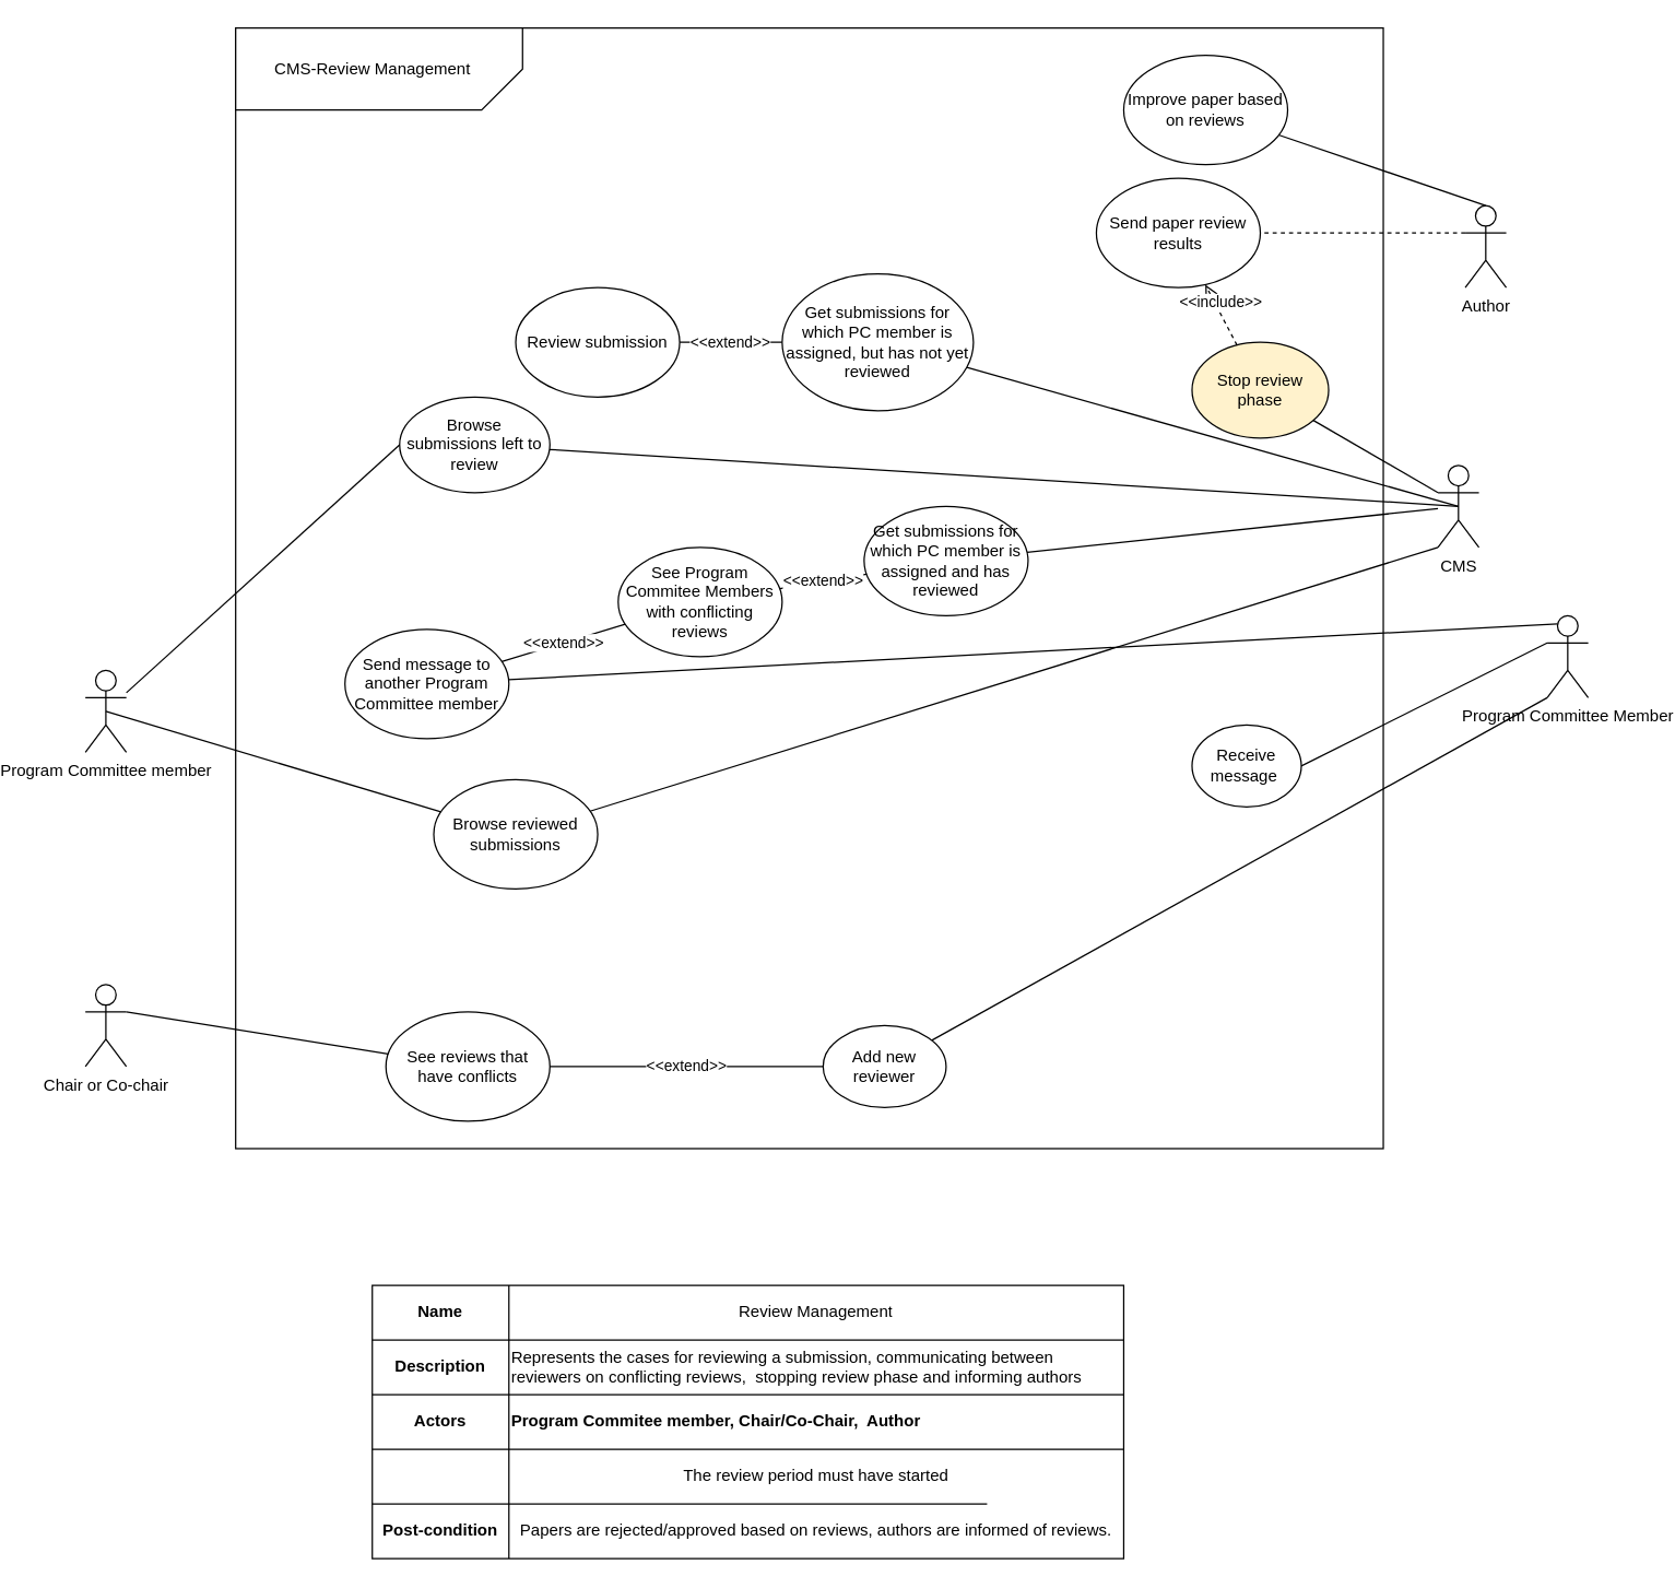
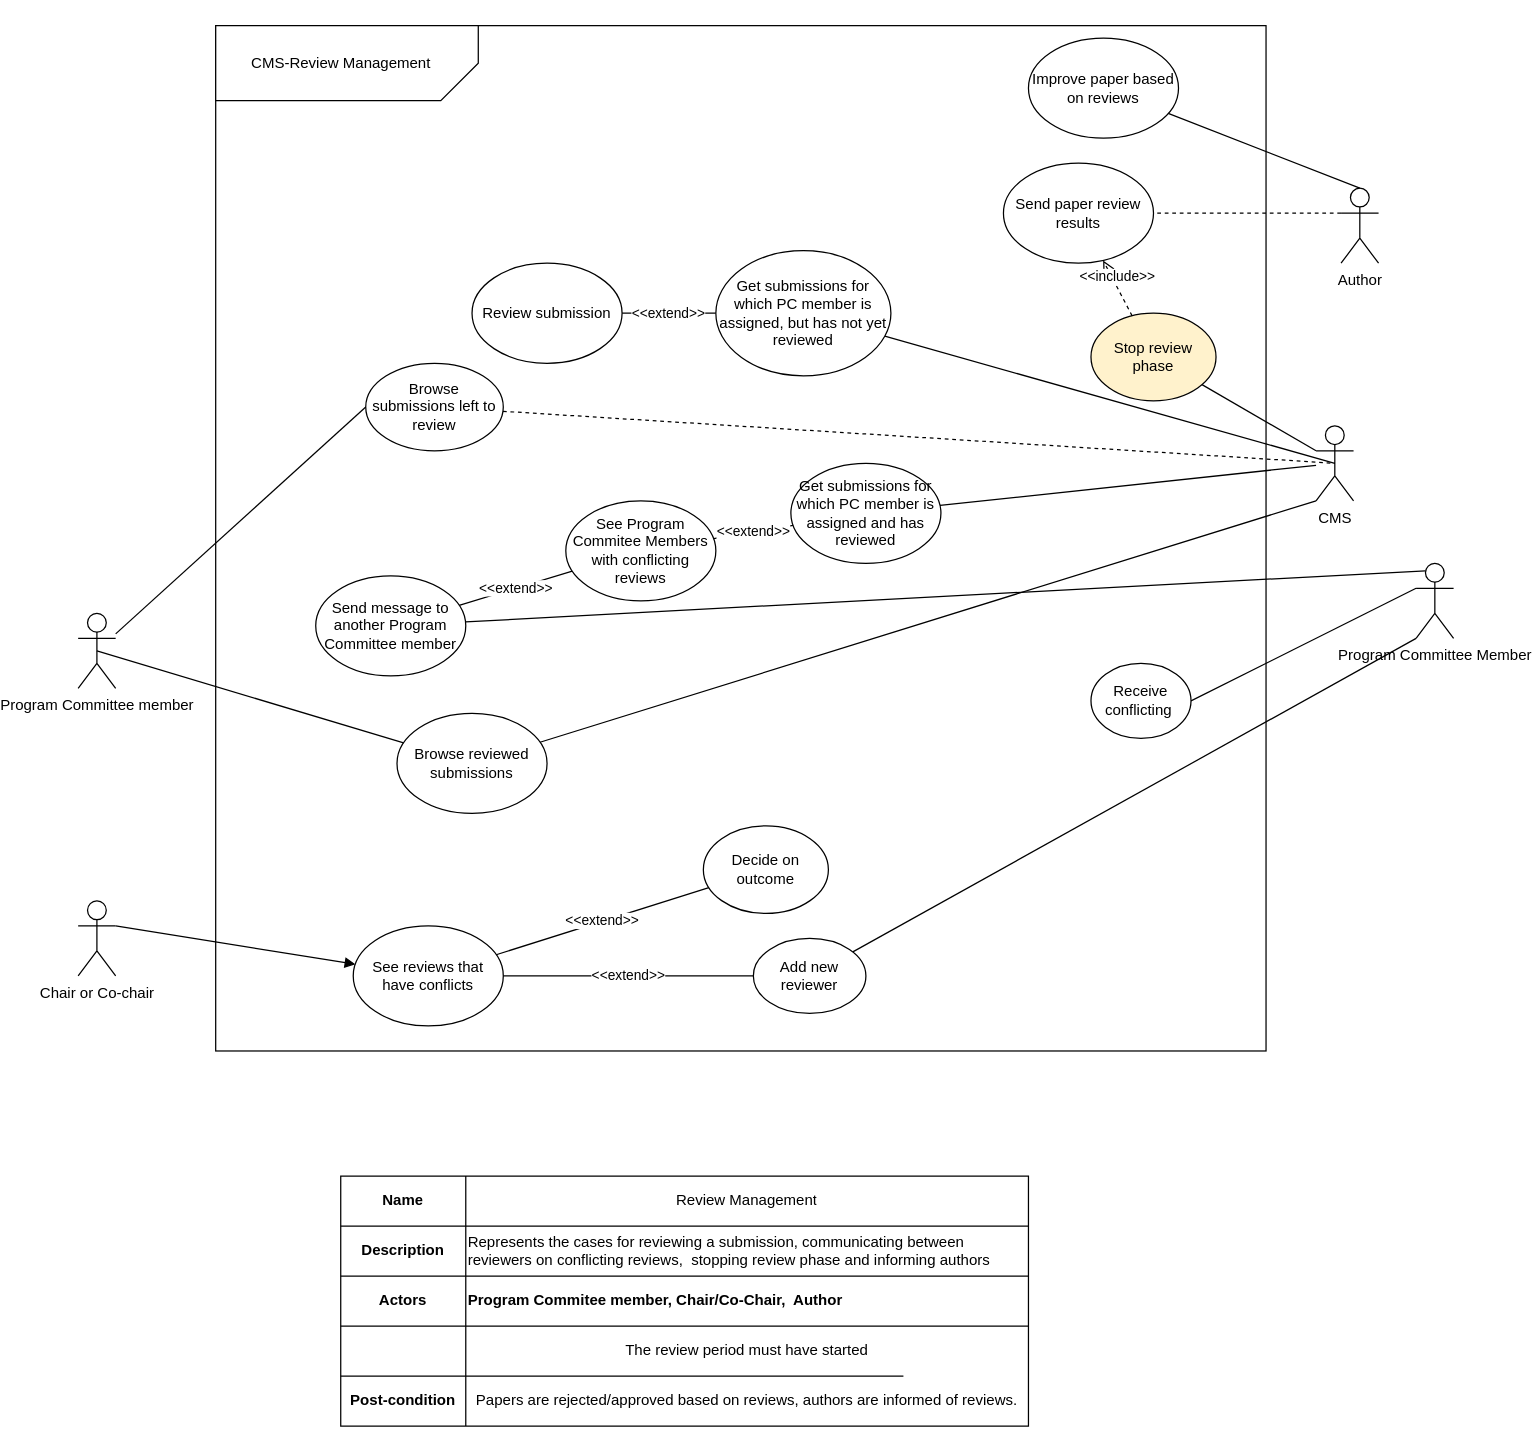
- <mxCell id="56" value="Improve paper based on reviews" style="ellipse;whiteSpace=wrap;html=1;" vertex="1" parent="1"><mxGeometry x="780" y="40" width="120" height="80" as="geometry" /></mxCell>
+ <mxCell id="56" value="Improve paper based on reviews" style="ellipse;whiteSpace=wrap;html=1;" vertex="1" parent="1"><mxGeometry x="780" y="30" width="120" height="80" as="geometry" /></mxCell>
- <mxCell id="50" value="" style="endArrow=none;html=1;entryX=0.5;entryY=0.5;entryDx=0;entryDy=0;entryPerimeter=0;" edge="1" parent="1" source="21" target="5"><mxGeometry width="50" height="50" relative="1" as="geometry"><mxPoint x="600" y="600" as="sourcePoint" /><mxPoint x="1020" y="510" as="targetPoint" /></mxGeometry></mxCell>
+ <mxCell id="50" value="" style="endArrow=none;html=1;entryX=0.5;entryY=0.5;entryDx=0;entryDy=0;entryPerimeter=0;dashed=1;" edge="1" parent="1" source="21" target="5"><mxGeometry width="50" height="50" relative="1" as="geometry"><mxPoint x="600" y="600" as="sourcePoint" /><mxPoint x="1020" y="510" as="targetPoint" /></mxGeometry></mxCell>
- <mxCell id="12" value="Receive message&amp;nbsp;" style="ellipse;whiteSpace=wrap;html=1;" parent="1" vertex="1"><mxGeometry x="830" y="530" width="80" height="60" as="geometry" /></mxCell>
+ <mxCell id="12" value="Receive conflicting&amp;nbsp;" style="ellipse;whiteSpace=wrap;html=1;" parent="1" vertex="1"><mxGeometry x="830" y="530" width="80" height="60" as="geometry" /></mxCell>
+ <mxCell id="16" value="Decide on outcome" style="ellipse;whiteSpace=wrap;html=1;" parent="1" vertex="1"><mxGeometry x="520" y="660" width="100" height="70" as="geometry" /></mxCell>
+ <mxCell id="19" value="&amp;lt;&amp;lt;extend&amp;gt;&amp;gt;" style="endArrow=none;html=1;" parent="1" source="14" target="16" edge="1"><mxGeometry width="50" height="50" relative="1" as="geometry"><mxPoint x="300" y="470" as="sourcePoint" /><mxPoint x="350" y="420" as="targetPoint" /></mxGeometry></mxCell>
- <mxCell id="15" value="" style="endArrow=none;html=1;exitX=1;exitY=0.333;exitDx=0;exitDy=0;exitPerimeter=0;" parent="1" source="3" target="14" edge="1"><mxGeometry width="50" height="50" relative="1" as="geometry"><mxPoint x="100" y="390" as="sourcePoint" /><mxPoint x="150" y="340" as="targetPoint" /></mxGeometry></mxCell>
+ <mxCell id="15" value="" style="endArrow=block;html=1;exitX=1;exitY=0.333;exitDx=0;exitDy=0;exitPerimeter=0;" parent="1" source="3" target="14" edge="1"><mxGeometry width="50" height="50" relative="1" as="geometry"><mxPoint x="100" y="390" as="sourcePoint" /><mxPoint x="150" y="340" as="targetPoint" /></mxGeometry></mxCell>
